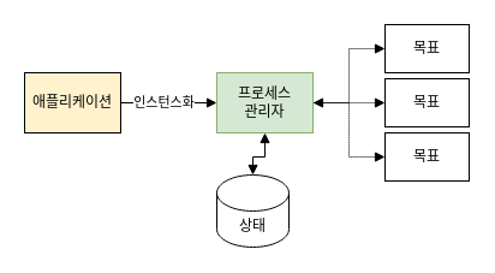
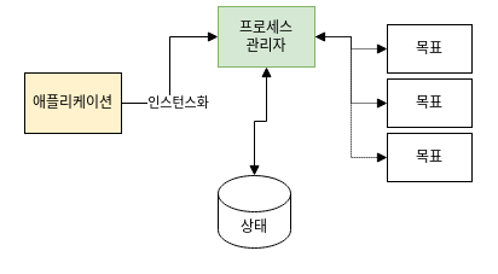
- <mxCell id="8" value="프로세스&lt;div&gt;관리자&lt;/div&gt;" style="rounded=0;whiteSpace=wrap;html=1;fillColor=#d5e8d4;strokeColor=#82b366;" vertex="1" parent="1"><mxGeometry x="180" y="60" width="80" height="50" as="geometry" /></mxCell>
+ <mxCell id="8" value="프로세스&lt;div&gt;관리자&lt;/div&gt;" style="rounded=0;whiteSpace=wrap;html=1;fillColor=#d5e8d4;strokeColor=#82b366;" vertex="1" parent="1"><mxGeometry x="180" y="5" width="80" height="50" as="geometry" /></mxCell>
